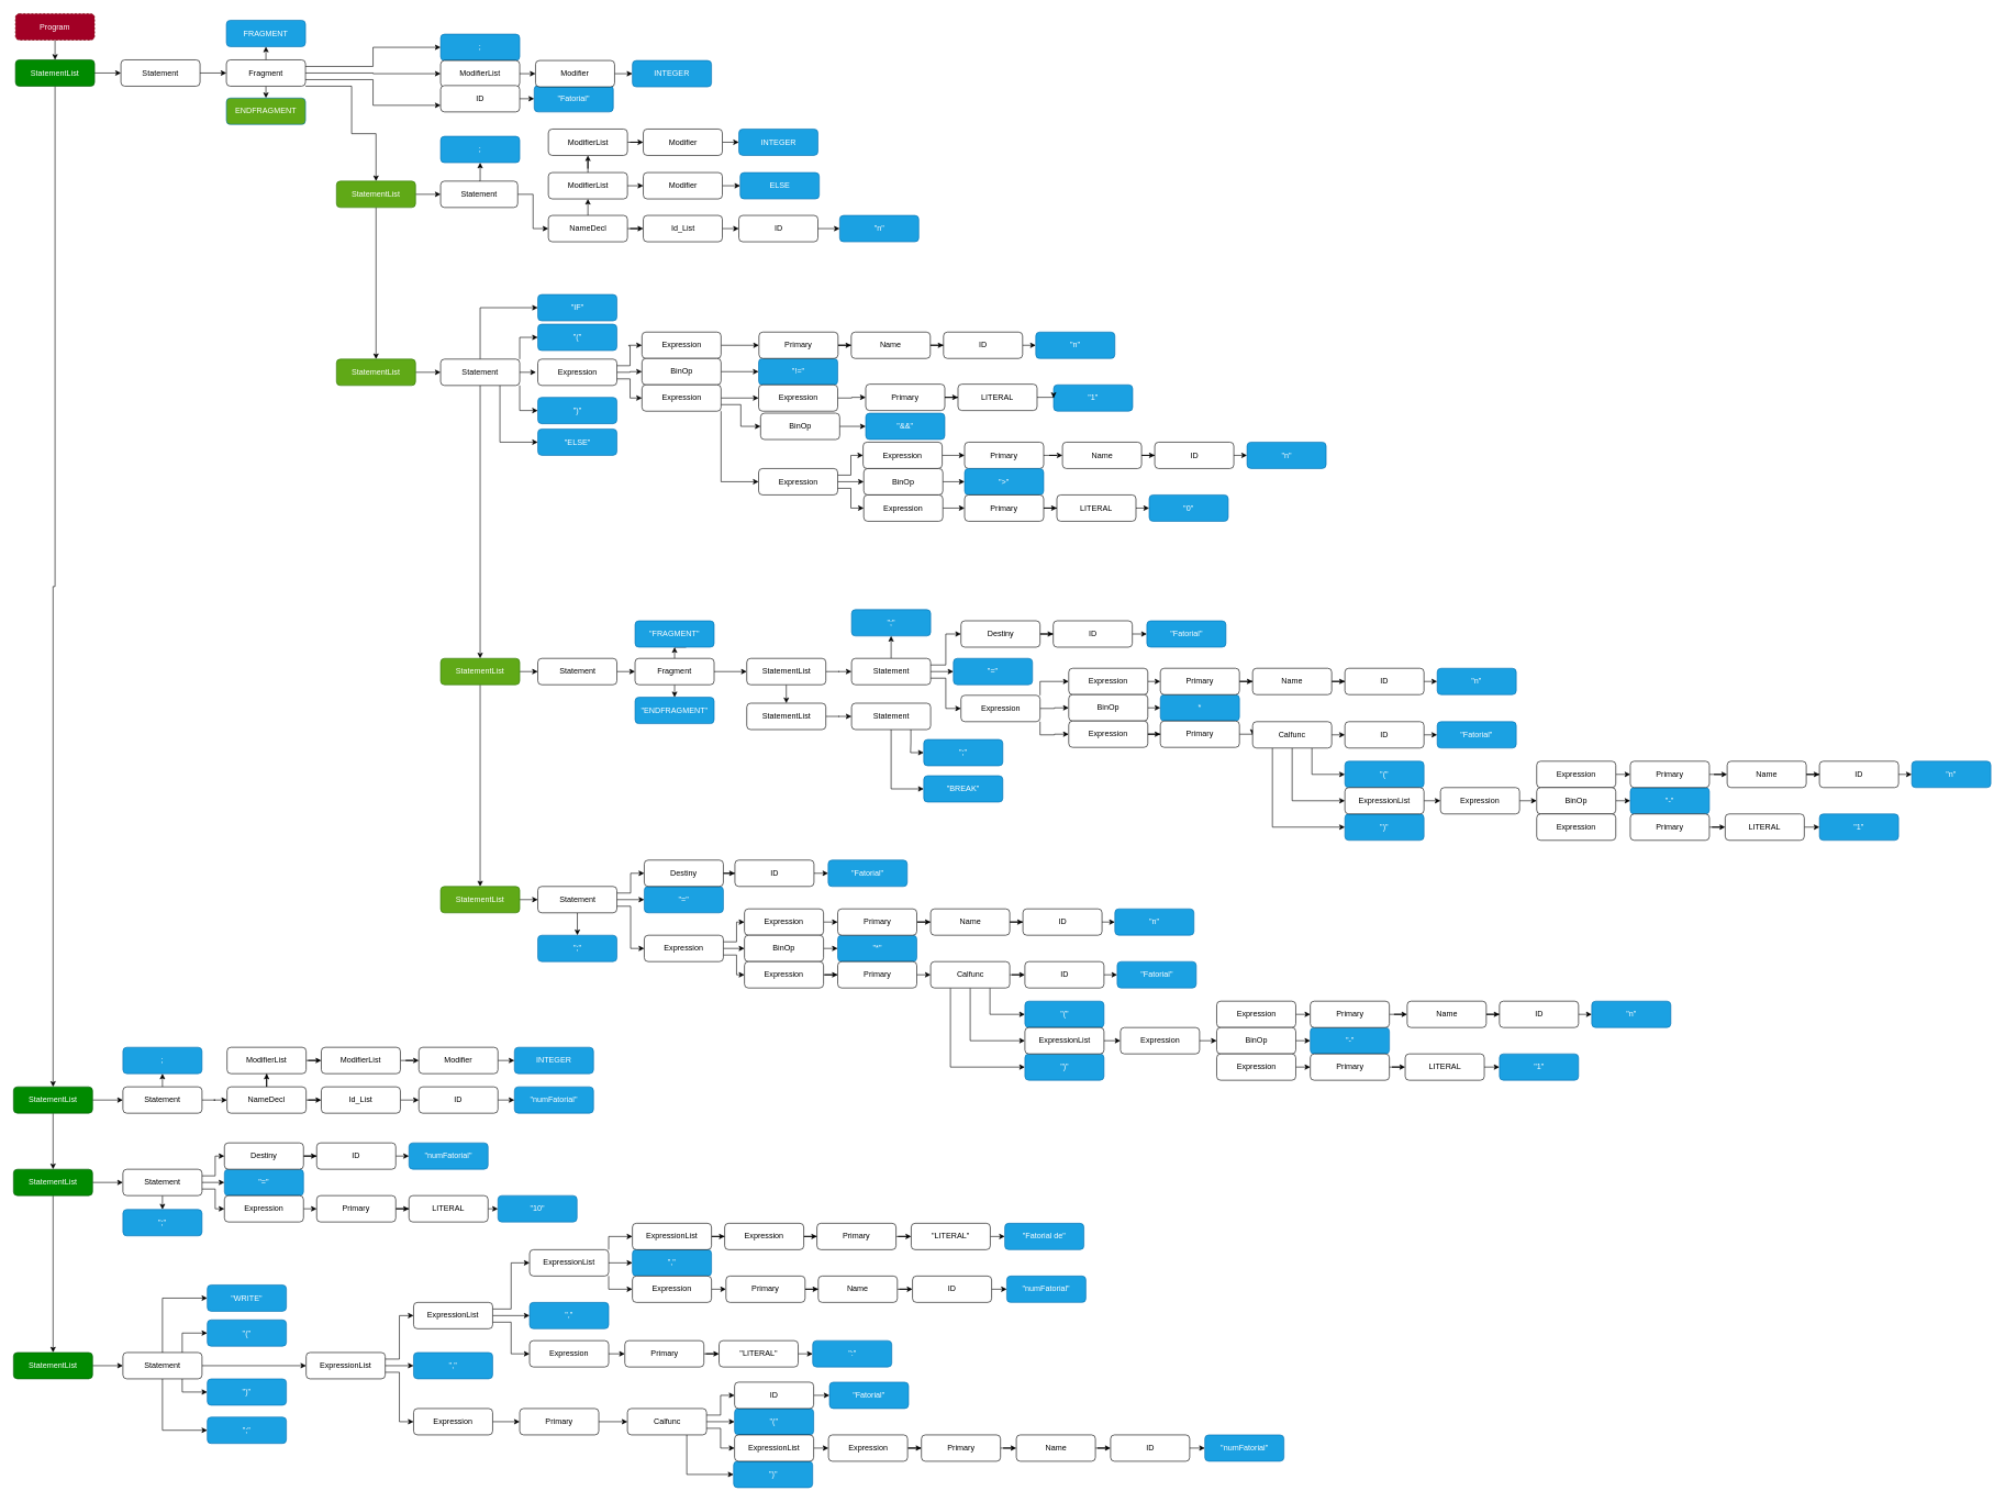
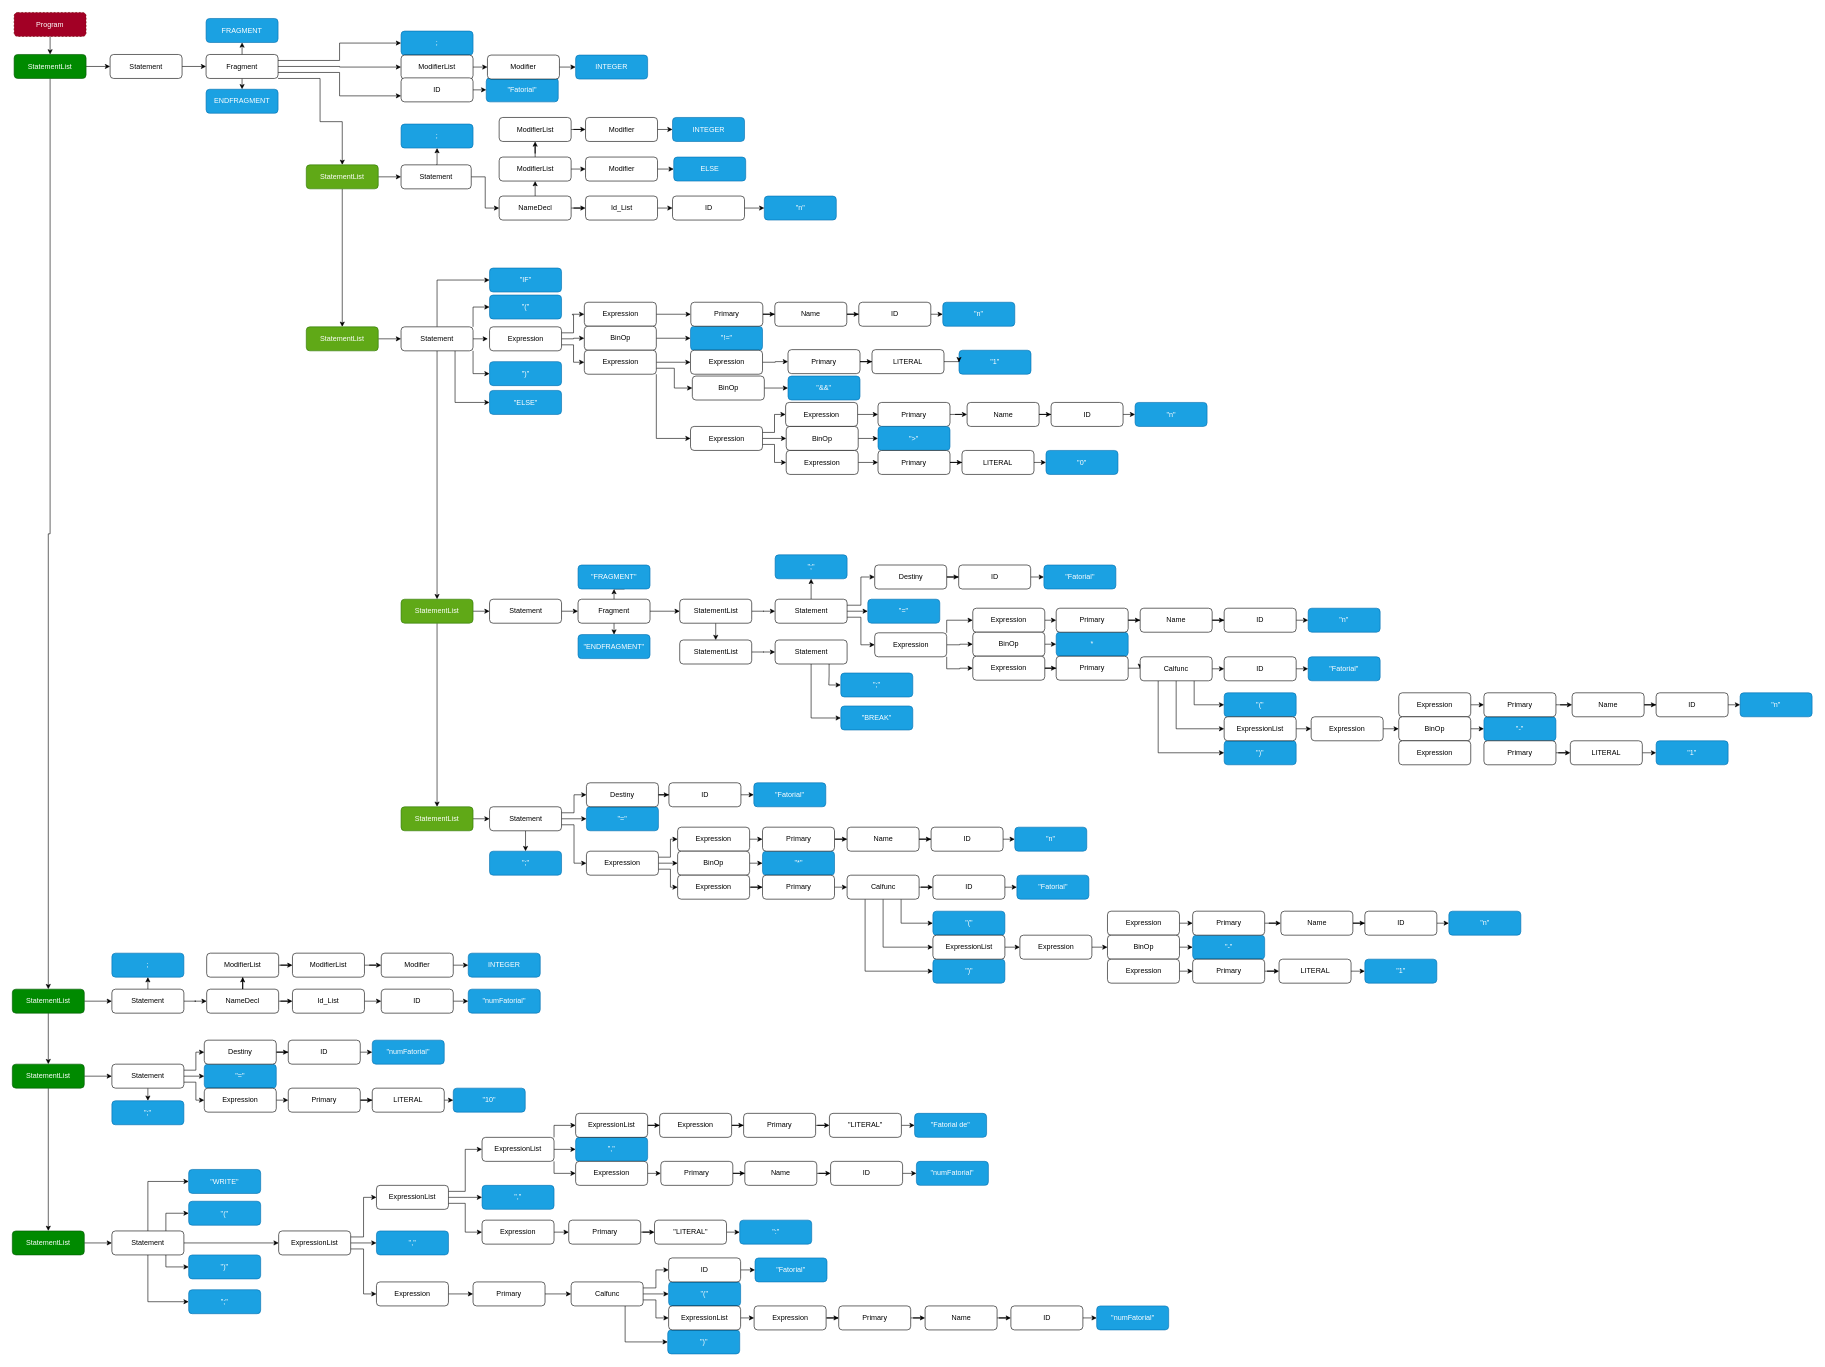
- <mxCell id="190" value="ENDFRAGMENT" style="rounded=1;whiteSpace=wrap;html=1;fontSize=12;glass=0;strokeWidth=1;shadow=0;fillColor=#60a917;fontColor=#ffffff;strokeColor=#006EAF;" vertex="1" parent="1"><mxGeometry x="343" y="148" width="120" height="40" as="geometry" /></mxCell>
+ <mxCell id="190" value="ENDFRAGMENT" style="rounded=1;whiteSpace=wrap;html=1;fontSize=12;glass=0;strokeWidth=1;shadow=0;fillColor=#1ba1e2;fontColor=#ffffff;strokeColor=#006EAF;" vertex="1" parent="1"><mxGeometry x="343" y="148" width="120" height="40" as="geometry" /></mxCell>
